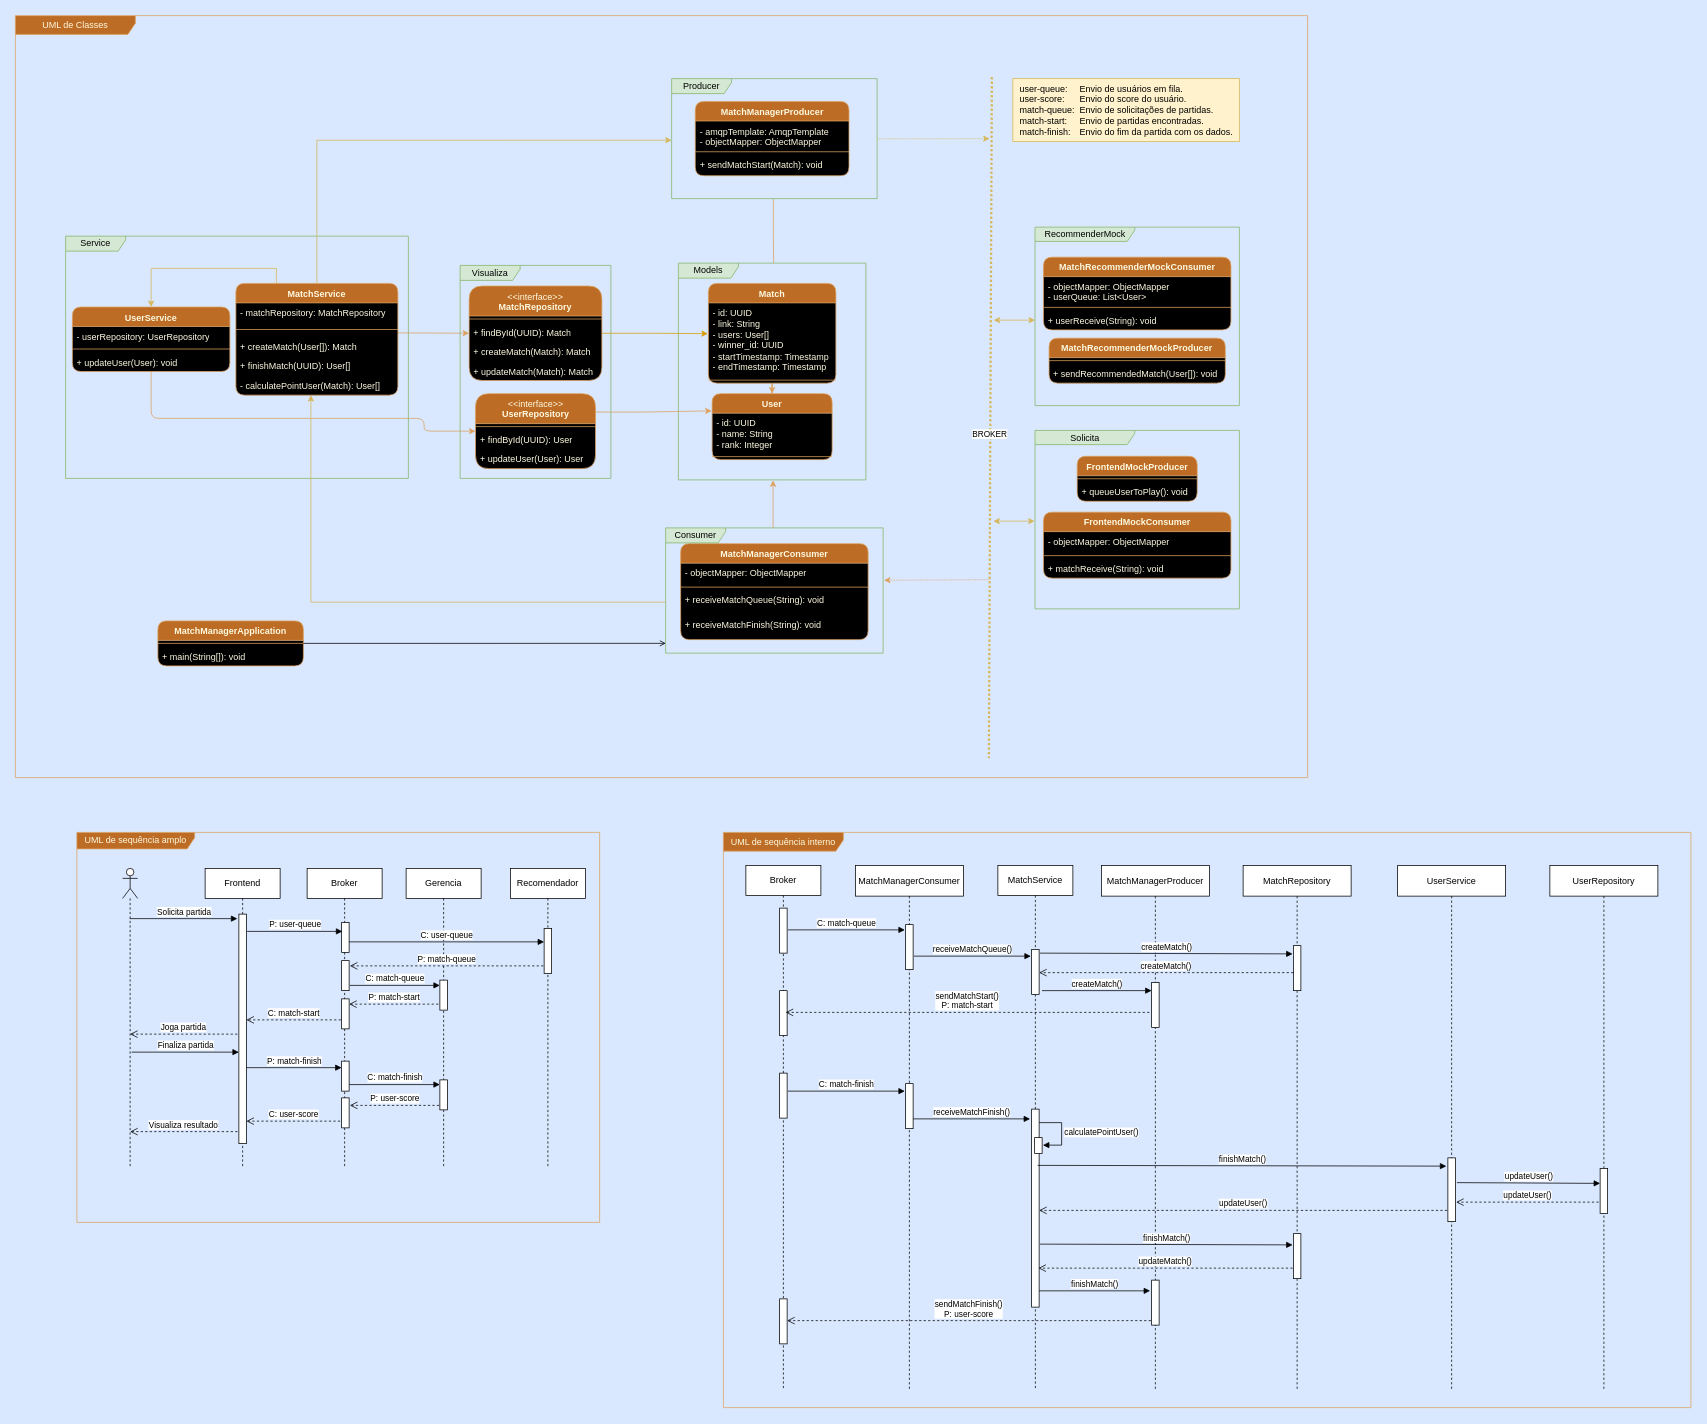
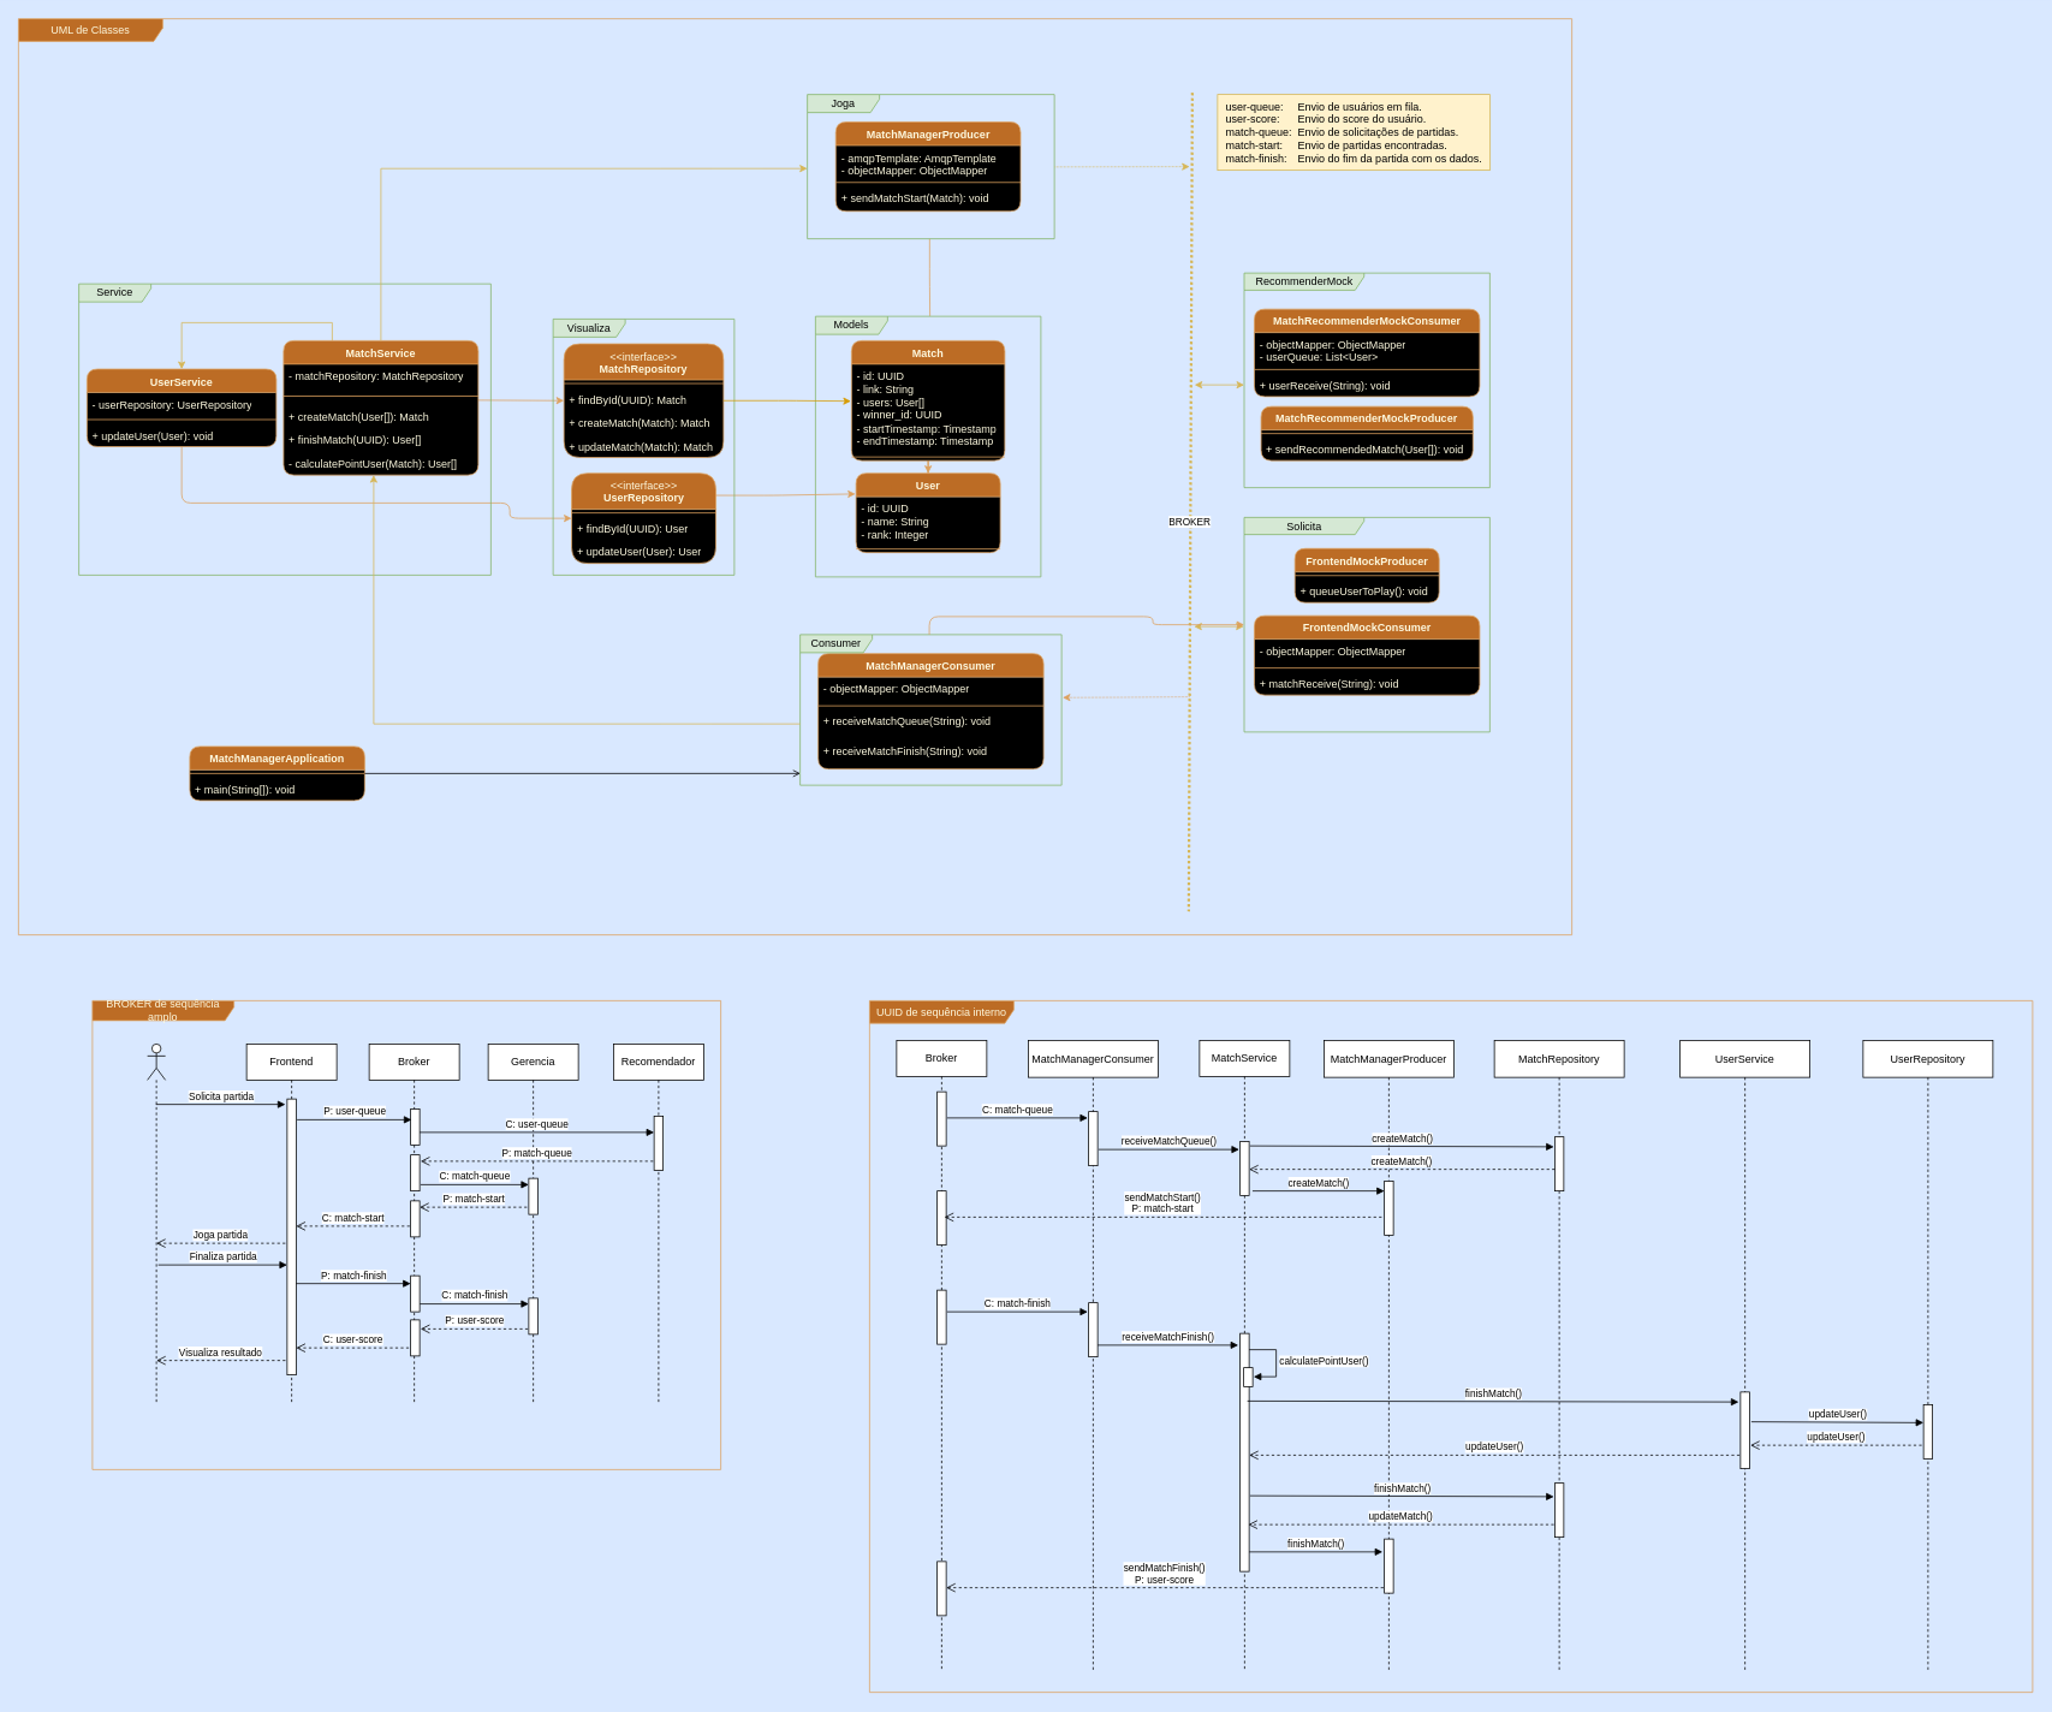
- <mxCell id="14" value="Producer" style="shape=umlFrame;whiteSpace=wrap;html=1;pointerEvents=0;width=80;height=20;rounded=1;labelBackgroundColor=none;fillColor=#d5e8d4;strokeColor=#82b366;" parent="1" vertex="1"><mxGeometry x="895" y="104" width="274" height="160" as="geometry" /></mxCell>
+ <mxCell id="14" value="Joga" style="shape=umlFrame;whiteSpace=wrap;html=1;pointerEvents=0;width=80;height=20;rounded=1;labelBackgroundColor=none;fillColor=#d5e8d4;strokeColor=#82b366;" parent="1" vertex="1"><mxGeometry x="895" y="104" width="274" height="160" as="geometry" /></mxCell>
- <mxCell id="73" style="edgeStyle=orthogonalEdgeStyle;rounded=1;orthogonalLoop=1;jettySize=auto;html=1;entryX=0.505;entryY=1.002;entryDx=0;entryDy=0;labelBackgroundColor=none;fontColor=default;strokeColor=#DDA15E;entryPerimeter=0;exitX=0.494;exitY=0;exitDx=0;exitDy=0;exitPerimeter=0;" parent="1" source="65" target="23" edge="1"><mxGeometry relative="1" as="geometry"><mxPoint x="1028.83" y="665" as="sourcePoint" /><mxPoint x="1028.83" y="751" as="targetPoint" /></mxGeometry></mxCell>
+ <mxCell id="73" style="edgeStyle=orthogonalEdgeStyle;rounded=1;orthogonalLoop=1;jettySize=auto;html=1;labelBackgroundColor=none;fontColor=default;strokeColor=#DDA15E;exitX=0.494;exitY=0;exitDx=0;exitDy=0;exitPerimeter=0;" parent="1" source="65" target="70" edge="1"><mxGeometry relative="1" as="geometry"><mxPoint x="1028.83" y="665" as="sourcePoint" /><mxPoint x="1028.83" y="751" as="targetPoint" /></mxGeometry></mxCell>
- <mxCell id="125" value="UML de sequência amplo" style="shape=umlFrame;whiteSpace=wrap;html=1;pointerEvents=0;width=157;height=22;rounded=1;labelBackgroundColor=none;fillColor=#BC6C25;strokeColor=#DDA15E;fontColor=#FEFAE0;" parent="1" vertex="1"><mxGeometry x="102" y="1109" width="697" height="520" as="geometry" /></mxCell>
+ <mxCell id="125" value="BROKER de sequência amplo" style="shape=umlFrame;whiteSpace=wrap;html=1;pointerEvents=0;width=157;height=22;rounded=1;labelBackgroundColor=none;fillColor=#BC6C25;strokeColor=#DDA15E;fontColor=#FEFAE0;" parent="1" vertex="1"><mxGeometry x="102" y="1109" width="697" height="520" as="geometry" /></mxCell>
- <mxCell id="126" value="UML de sequência interno" style="shape=umlFrame;whiteSpace=wrap;html=1;pointerEvents=0;width=160;height=25;rounded=1;labelBackgroundColor=none;fillColor=#BC6C25;strokeColor=#DDA15E;fontColor=#FEFAE0;" parent="1" vertex="1"><mxGeometry x="964" y="1109" width="1290" height="767" as="geometry" /></mxCell>
+ <mxCell id="126" value="UUID de sequência interno" style="shape=umlFrame;whiteSpace=wrap;html=1;pointerEvents=0;width=160;height=25;rounded=1;labelBackgroundColor=none;fillColor=#BC6C25;strokeColor=#DDA15E;fontColor=#FEFAE0;" parent="1" vertex="1"><mxGeometry x="964" y="1109" width="1290" height="767" as="geometry" /></mxCell>
